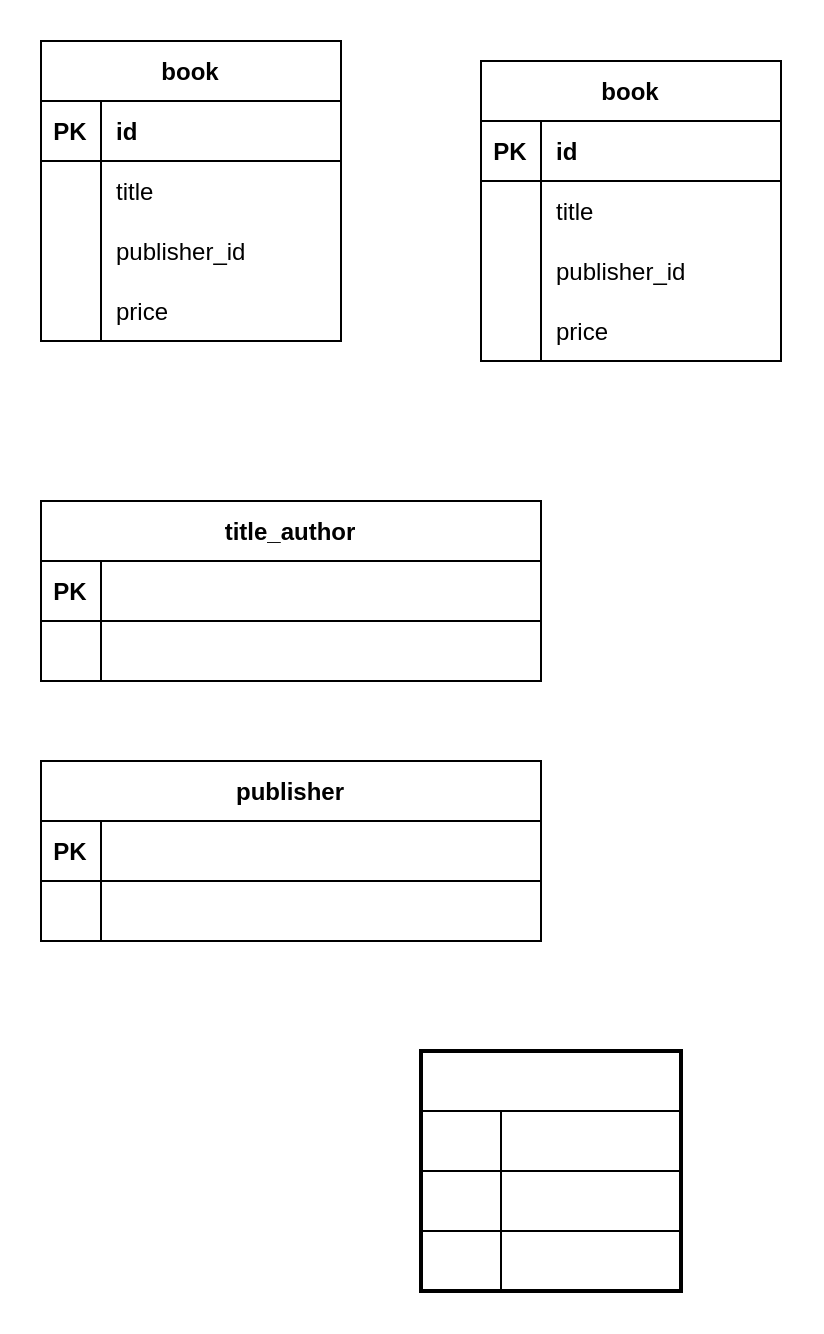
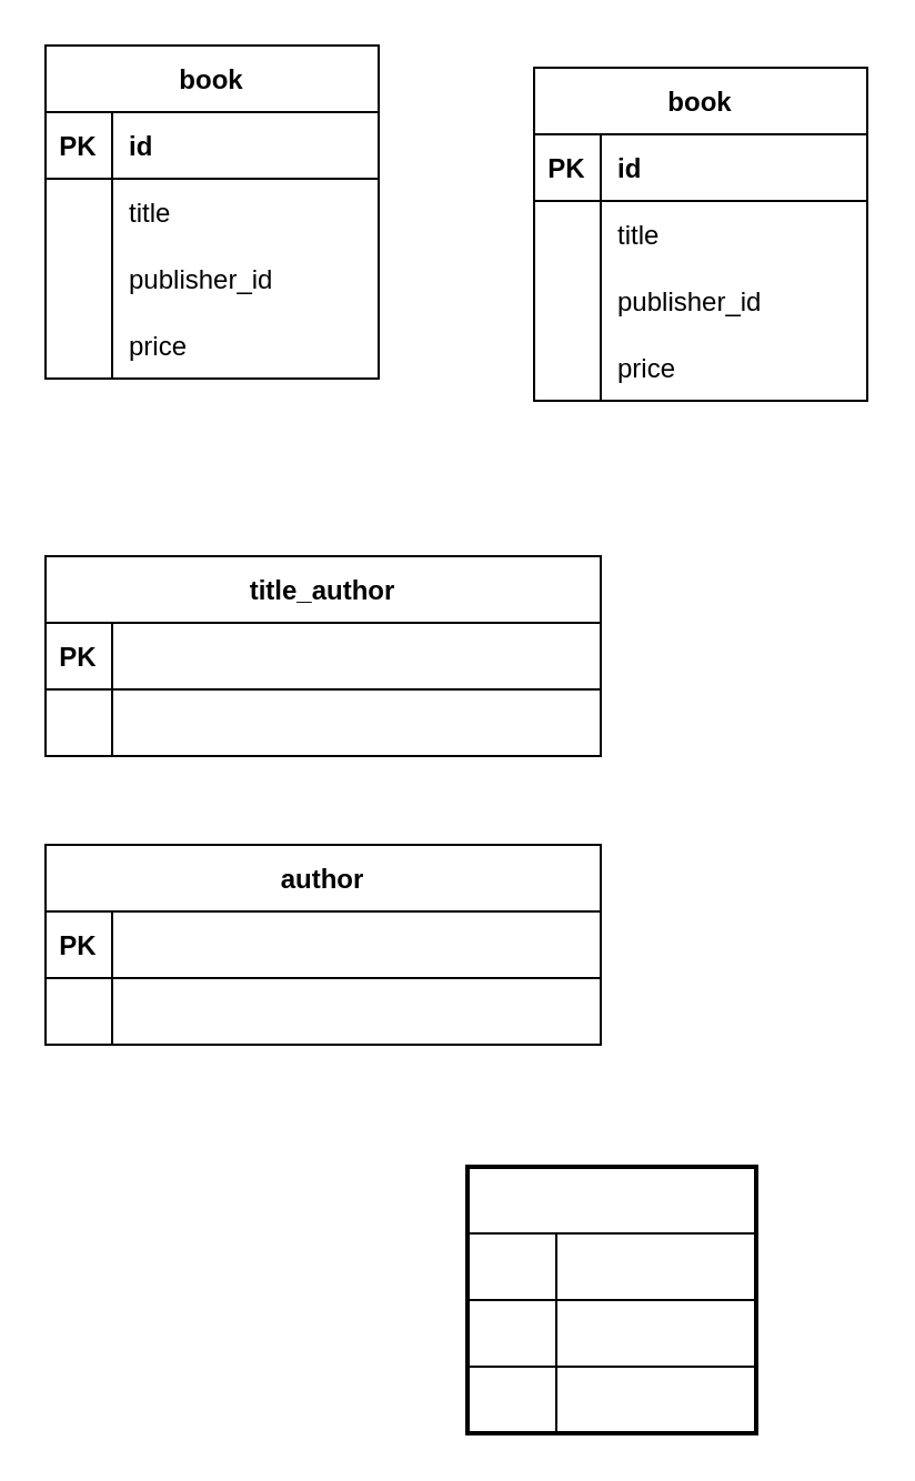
- <mxCell id="22" value="publisher" style="shape=table;startSize=30;container=1;collapsible=1;childLayout=tableLayout;fixedRows=1;rowLines=0;fontStyle=1;align=center;resizeLast=1;" vertex="1" parent="1"><mxGeometry x="20" y="380" width="250" height="90" as="geometry" /></mxCell>
+ <mxCell id="22" value="author" style="shape=table;startSize=30;container=1;collapsible=1;childLayout=tableLayout;fixedRows=1;rowLines=0;fontStyle=1;align=center;resizeLast=1;" vertex="1" parent="1"><mxGeometry x="20" y="380" width="250" height="90" as="geometry" /></mxCell>
